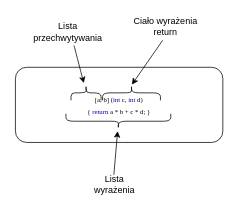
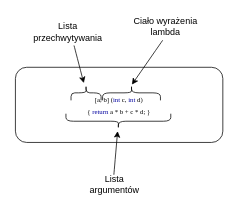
- <mxCell id="10" value="Ciało wyrażenia return" style="text;html=1;strokeColor=none;fillColor=none;align=center;verticalAlign=middle;whiteSpace=wrap;rounded=0;" parent="1" vertex="1"><mxGeometry x="170" y="20" width="100" height="30" as="geometry" /></mxCell>
+ <mxCell id="10" value="Ciało wyrażenia lambda" style="text;html=1;strokeColor=none;fillColor=none;align=center;verticalAlign=middle;whiteSpace=wrap;rounded=0;" parent="1" vertex="1"><mxGeometry x="170" y="20" width="100" height="30" as="geometry" /></mxCell>
- <mxCell id="11" value="Lista wyrażenia" style="text;html=1;strokeColor=none;fillColor=none;align=center;verticalAlign=middle;whiteSpace=wrap;rounded=0;" parent="1" vertex="1"><mxGeometry x="122" y="230" width="60" height="30" as="geometry" /></mxCell>
+ <mxCell id="11" value="Lista argumentów" style="text;html=1;strokeColor=none;fillColor=none;align=center;verticalAlign=middle;whiteSpace=wrap;rounded=0;" parent="1" vertex="1"><mxGeometry x="122" y="230" width="60" height="30" as="geometry" /></mxCell>
